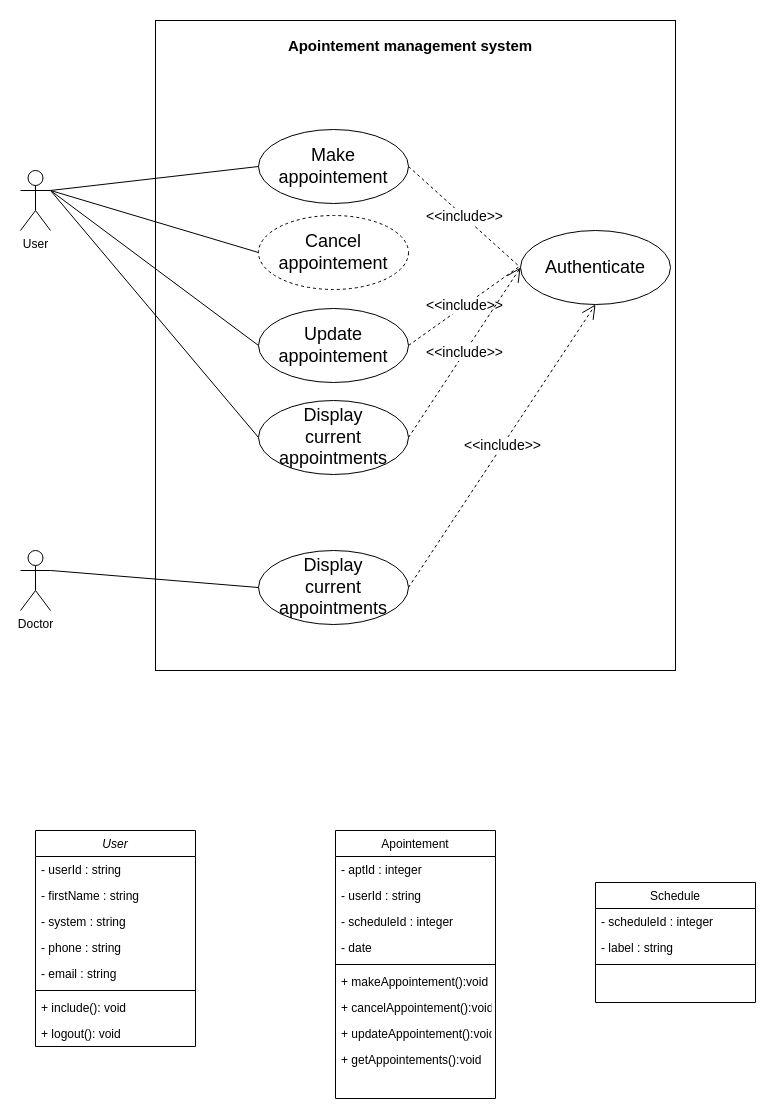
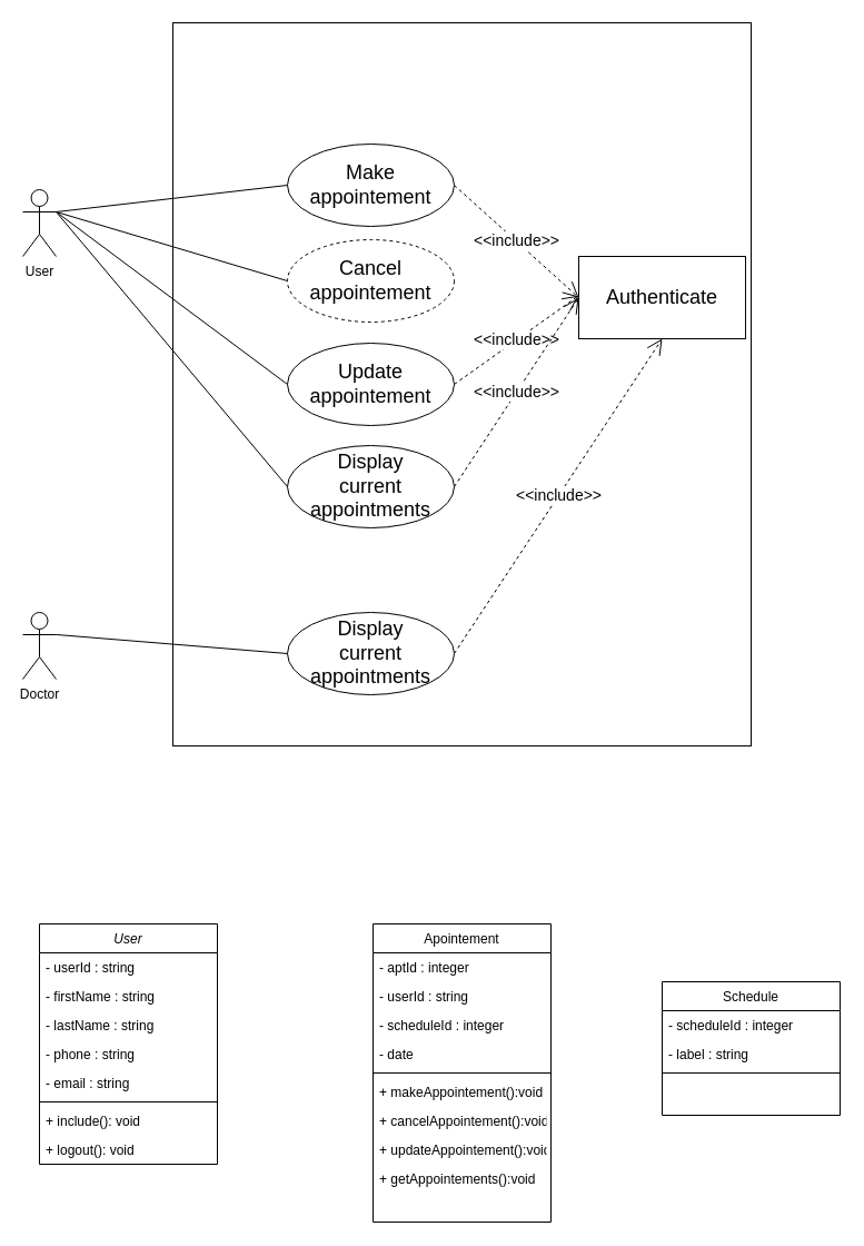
- <mxCell id="43" value="Apointement management system" style="text;html=1;strokeColor=none;fillColor=none;align=center;verticalAlign=middle;whiteSpace=wrap;rounded=0;fontSize=15;fontStyle=1" parent="1" vertex="1"><mxGeometry x="275" y="30" width="270" height="30" as="geometry" /></mxCell>
- <mxCell id="30" value="&amp;lt;&amp;lt;include&amp;gt;&amp;gt;" style="endArrow=none;endSize=12;dashed=1;html=1;rounded=0;fontSize=14;exitX=1;exitY=0.5;exitDx=0;exitDy=0;entryX=0;entryY=0.5;entryDx=0;entryDy=0;" parent="1" source="23" target="29" edge="1"><mxGeometry width="160" relative="1" as="geometry"><mxPoint x="435" y="170" as="sourcePoint" /><mxPoint x="575" y="410" as="targetPoint" /></mxGeometry></mxCell>
+ <mxCell id="30" value="&amp;lt;&amp;lt;include&amp;gt;&amp;gt;" style="endArrow=open;endSize=12;dashed=1;html=1;rounded=0;fontSize=14;exitX=1;exitY=0.5;exitDx=0;exitDy=0;entryX=0;entryY=0.5;entryDx=0;entryDy=0;" parent="1" source="23" target="29" edge="1"><mxGeometry width="160" relative="1" as="geometry"><mxPoint x="435" y="170" as="sourcePoint" /><mxPoint x="575" y="410" as="targetPoint" /></mxGeometry></mxCell>
- <mxCell id="29" value="&lt;font style=&quot;font-size: 18px&quot;&gt;Authenticate&lt;/font&gt;" style="ellipse;whiteSpace=wrap;html=1;" parent="1" vertex="1"><mxGeometry x="520" y="230" width="150" height="74" as="geometry" /></mxCell>
+ <mxCell id="29" value="&lt;font style=&quot;font-size: 18px&quot;&gt;Authenticate&lt;/font&gt;" style="whiteSpace=wrap;html=1;rounded=0;" parent="1" vertex="1"><mxGeometry x="520" y="230" width="150" height="74" as="geometry" /></mxCell>
- <mxCell id="31" value="&amp;lt;&amp;lt;include&amp;gt;&amp;gt;" style="endArrow=none;endSize=12;dashed=1;html=1;rounded=0;fontSize=14;exitX=1;exitY=0.5;exitDx=0;exitDy=0;entryX=-0.001;entryY=0.477;entryDx=0;entryDy=0;entryPerimeter=0;" parent="1" source="25" target="29" edge="1"><mxGeometry width="160" relative="1" as="geometry"><mxPoint x="418" y="277" as="sourcePoint" /><mxPoint x="515" y="270" as="targetPoint" /></mxGeometry></mxCell>
+ <mxCell id="31" value="&amp;lt;&amp;lt;include&amp;gt;&amp;gt;" style="endArrow=open;endSize=12;dashed=1;html=1;rounded=0;fontSize=14;exitX=1;exitY=0.5;exitDx=0;exitDy=0;entryX=-0.001;entryY=0.477;entryDx=0;entryDy=0;entryPerimeter=0;" parent="1" source="25" target="29" edge="1"><mxGeometry width="160" relative="1" as="geometry"><mxPoint x="418" y="277" as="sourcePoint" /><mxPoint x="515" y="270" as="targetPoint" /></mxGeometry></mxCell>
- <mxCell id="5" value="- system : string" style="text;align=left;verticalAlign=top;spacingLeft=4;spacingRight=4;overflow=hidden;rotatable=0;points=[[0,0.5],[1,0.5]];portConstraint=eastwest;rounded=0;shadow=0;html=0;" parent="2" vertex="1"><mxGeometry y="78" width="160" height="26" as="geometry" /></mxCell>
+ <mxCell id="5" value="- lastName : string" style="text;align=left;verticalAlign=top;spacingLeft=4;spacingRight=4;overflow=hidden;rotatable=0;points=[[0,0.5],[1,0.5]];portConstraint=eastwest;rounded=0;shadow=0;html=0;" parent="2" vertex="1"><mxGeometry y="78" width="160" height="26" as="geometry" /></mxCell>
